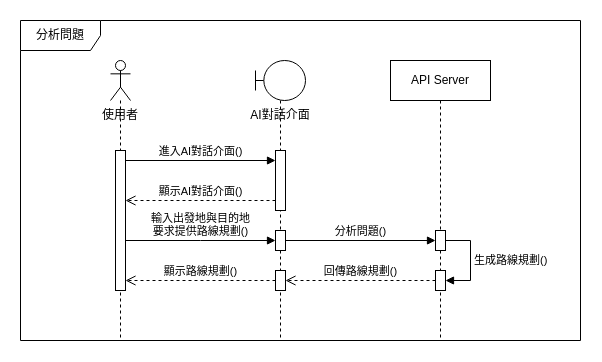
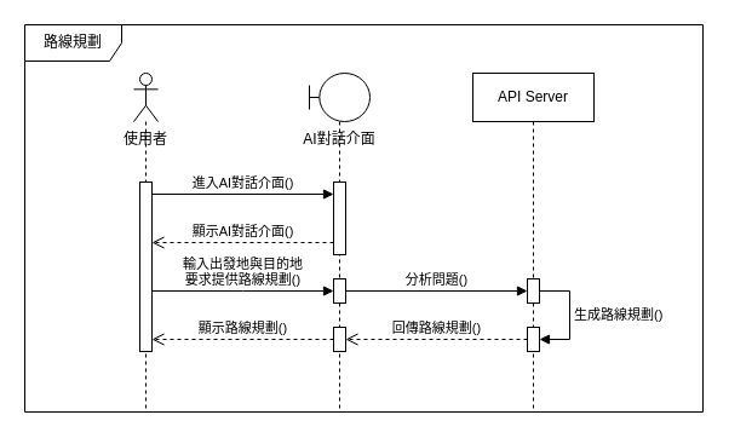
- <mxCell id="14" value="分析問題" style="shape=umlFrame;whiteSpace=wrap;html=1;pointerEvents=0;width=80;height=30;" parent="1" vertex="1"><mxGeometry x="20" y="20" width="560" height="320" as="geometry" /></mxCell>
+ <mxCell id="14" value="路線規劃" style="shape=umlFrame;whiteSpace=wrap;html=1;pointerEvents=0;width=80;height=30;" parent="1" vertex="1"><mxGeometry x="20" y="20" width="560" height="320" as="geometry" /></mxCell>
